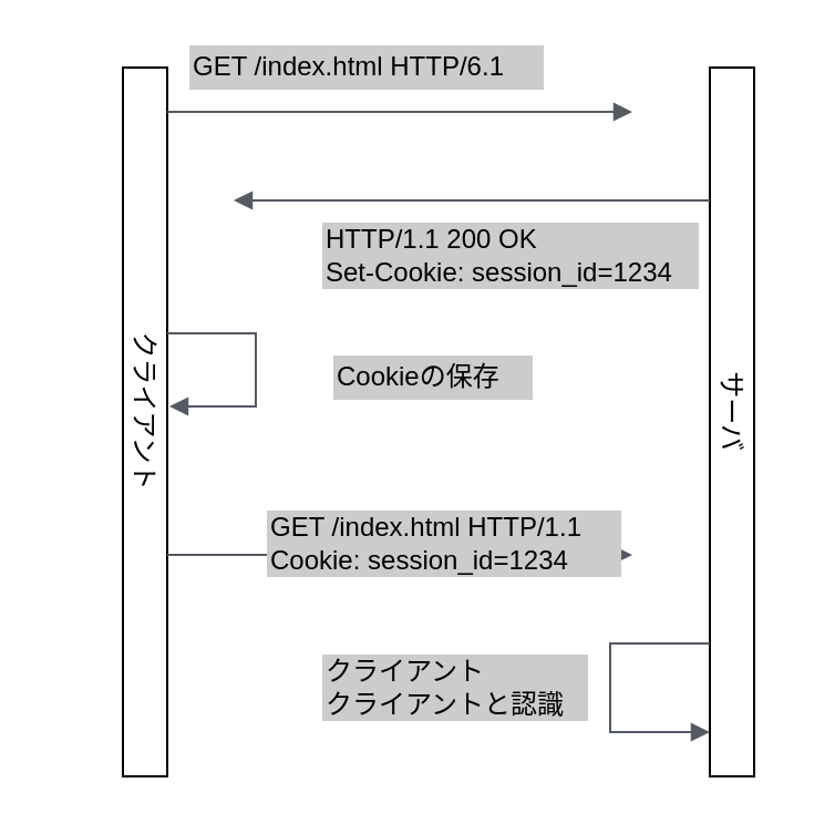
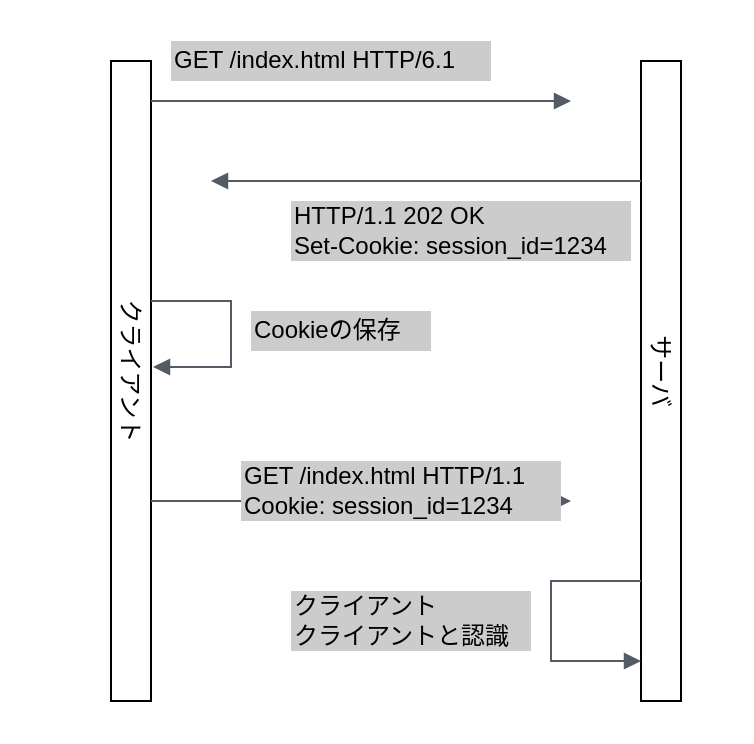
- <mxCell id="9" value="HTTP/1.1 200 OK&lt;br&gt;Set-Cookie: session_id=1234" style="text;html=1;align=left;verticalAlign=middle;resizable=0;points=[];autosize=1;fillColor=#CCCCCC;" parent="1" vertex="1"><mxGeometry x="145" y="100" width="170" height="30" as="geometry" /></mxCell>
+ <mxCell id="9" value="HTTP/1.1 202 OK&lt;br&gt;Set-Cookie: session_id=1234" style="text;html=1;align=left;verticalAlign=middle;resizable=0;points=[];autosize=1;fillColor=#CCCCCC;" parent="1" vertex="1"><mxGeometry x="145" y="100" width="170" height="30" as="geometry" /></mxCell>
- <mxCell id="11" value="Cookieの保存" style="text;html=1;align=left;verticalAlign=middle;resizable=0;points=[];autosize=1;fillColor=#CCCCCC;" parent="1" vertex="1"><mxGeometry x="150" y="160" width="90" height="20" as="geometry" /></mxCell>
+ <mxCell id="11" value="Cookieの保存" style="text;html=1;align=left;verticalAlign=middle;resizable=0;points=[];autosize=1;fillColor=#CCCCCC;" parent="1" vertex="1"><mxGeometry x="125" y="155" width="90" height="20" as="geometry" /></mxCell>
